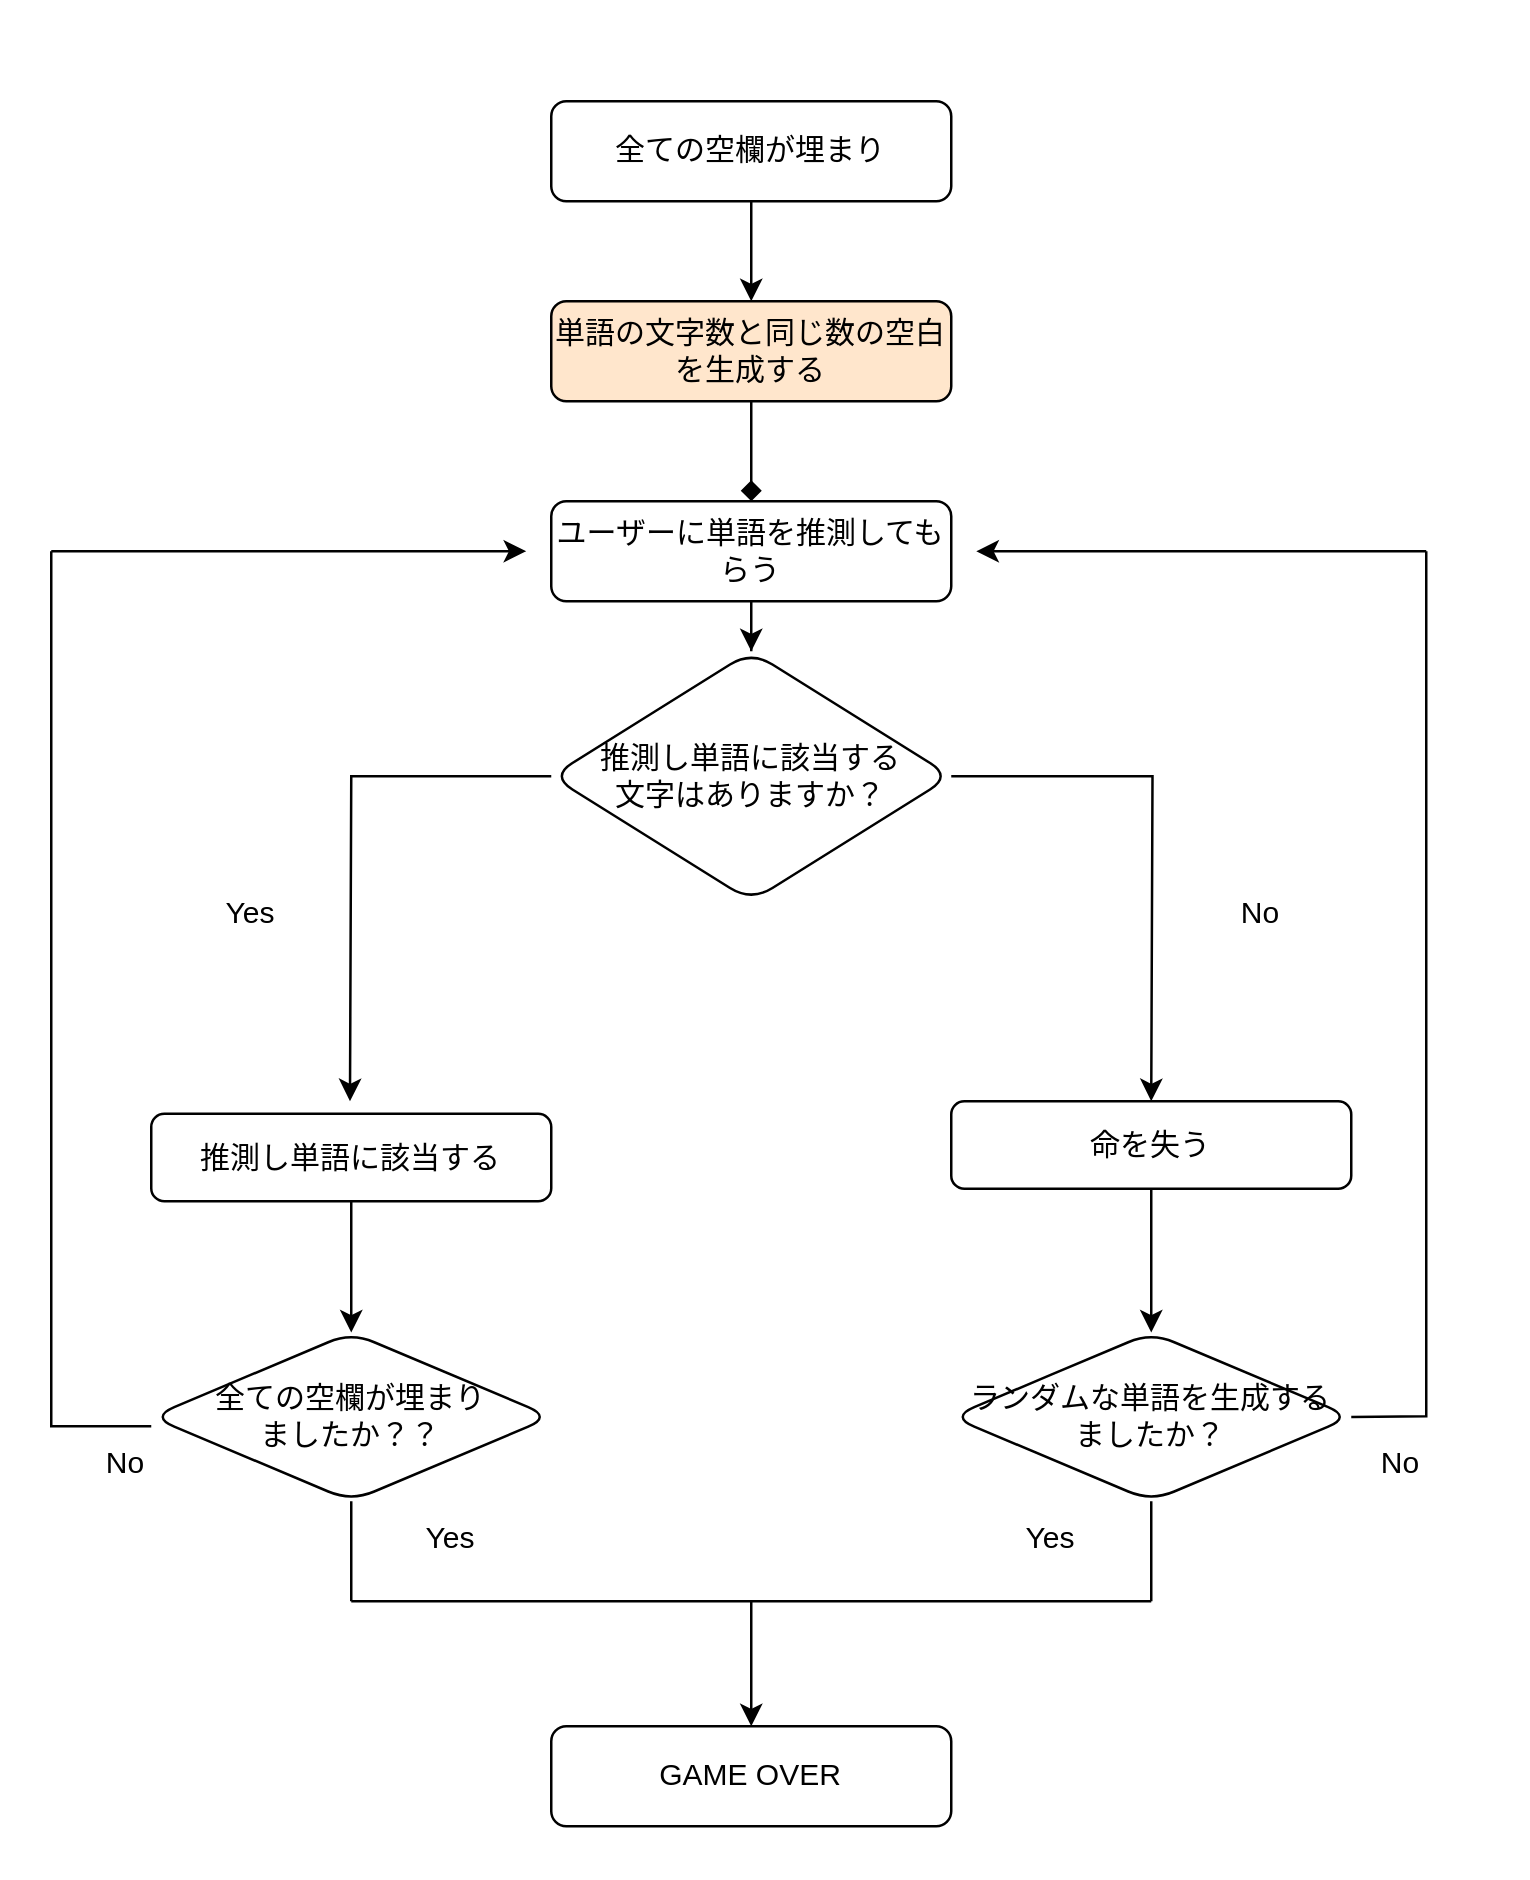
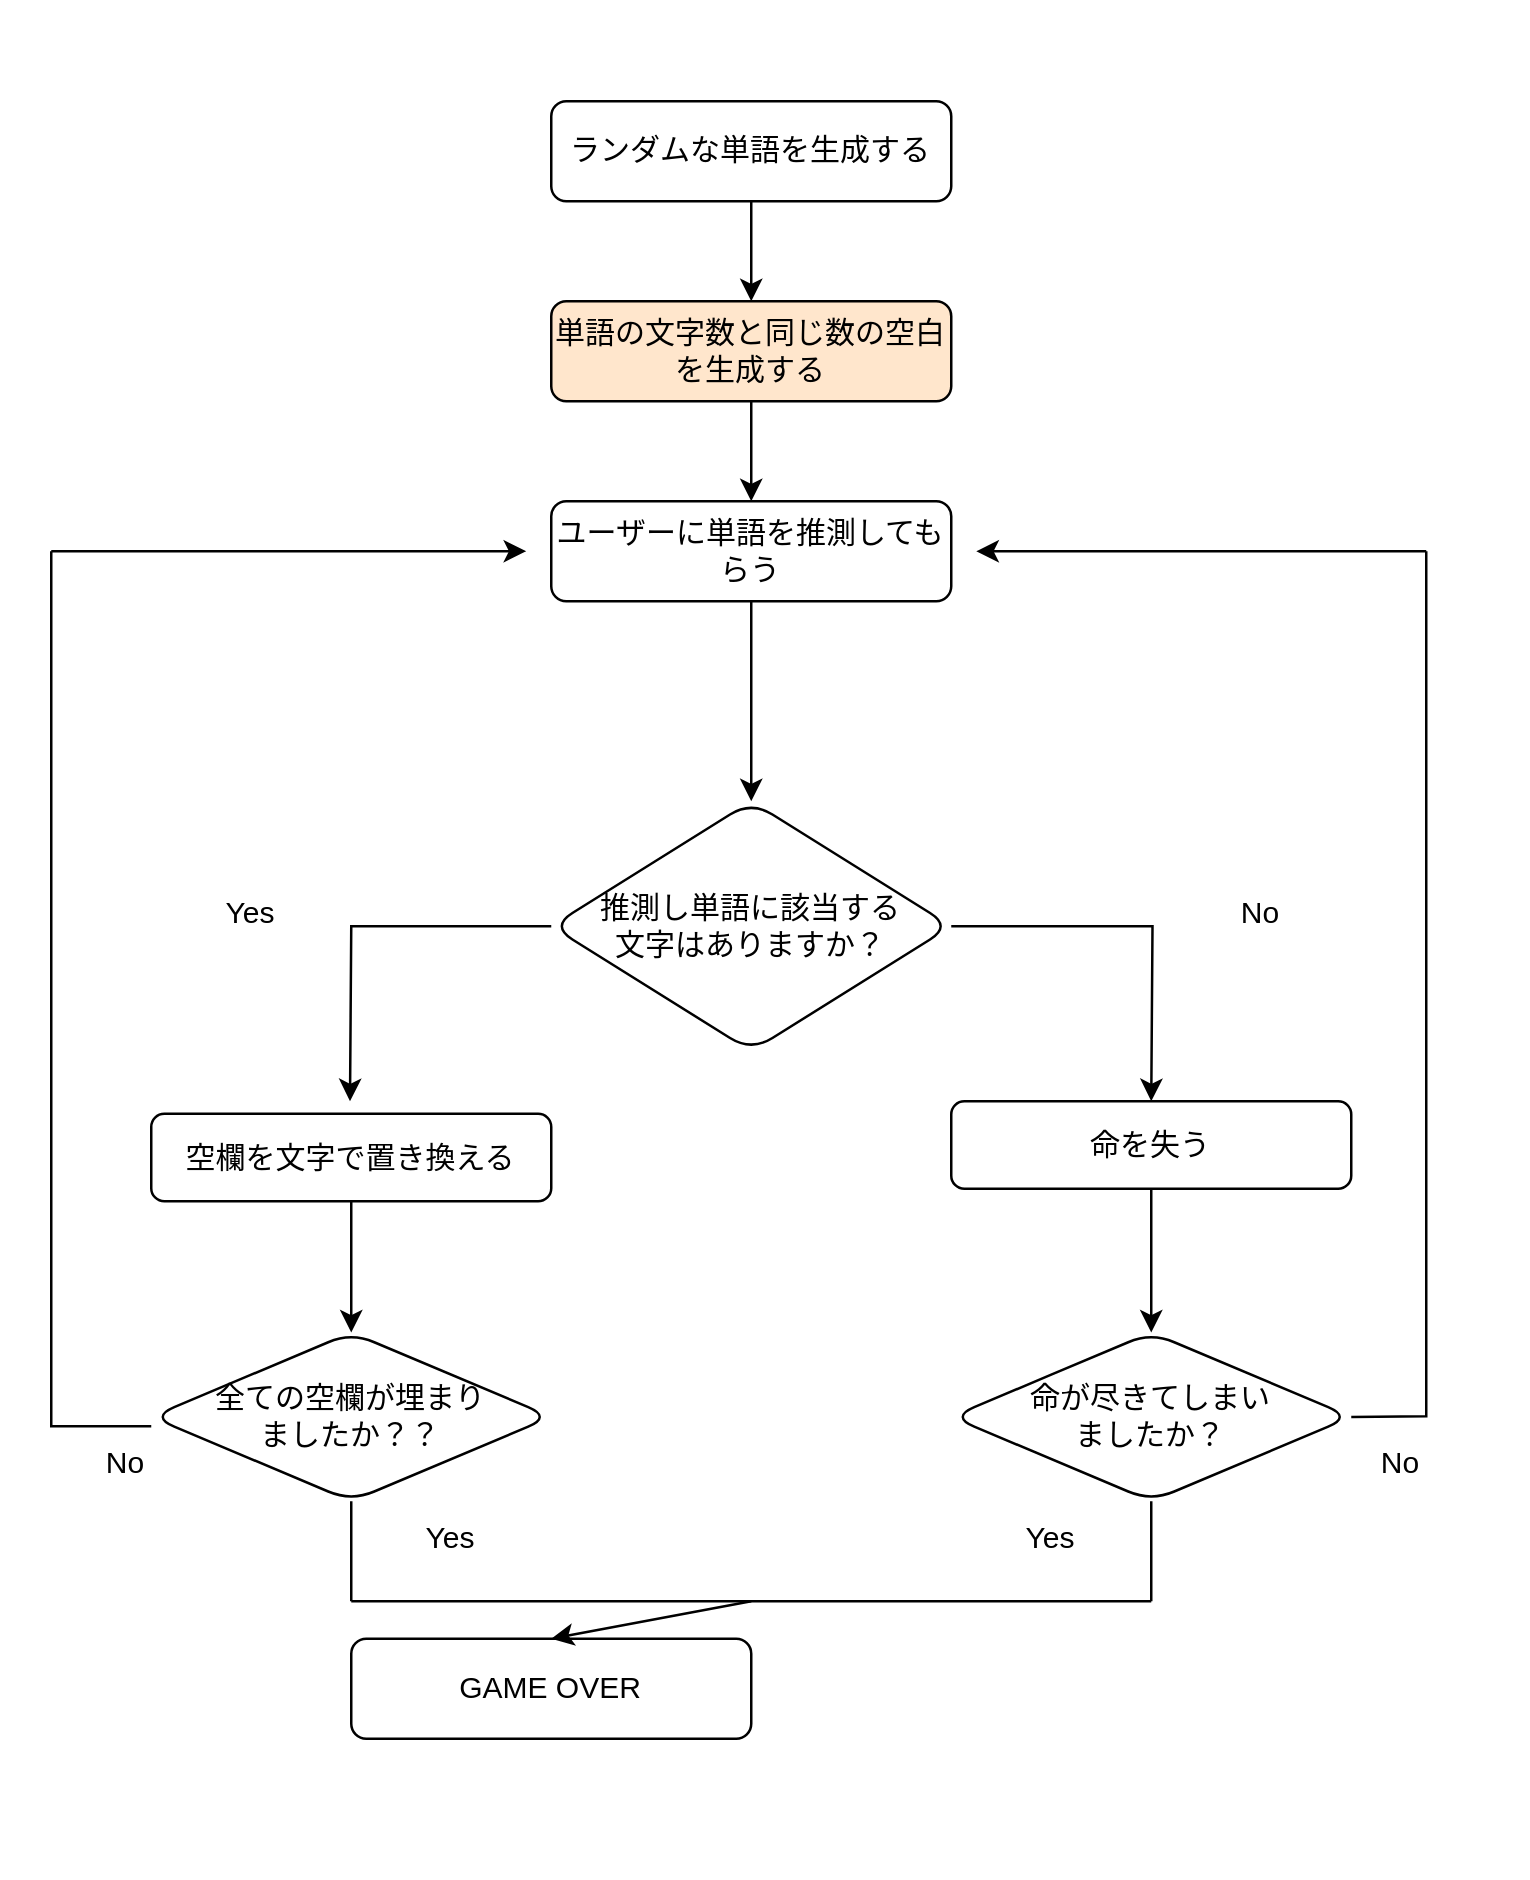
- <mxCell id="5" value="全ての空欄が埋まり" style="rounded=1;whiteSpace=wrap;html=1;" vertex="1" parent="1"><mxGeometry x="220" y="40" width="160" height="40" as="geometry" /></mxCell>
+ <mxCell id="5" value="ランダムな単語を生成する" style="rounded=1;whiteSpace=wrap;html=1;" vertex="1" parent="1"><mxGeometry x="220" y="40" width="160" height="40" as="geometry" /></mxCell>
- <mxCell id="6" value="" style="edgeStyle=orthogonalEdgeStyle;rounded=0;orthogonalLoop=1;jettySize=auto;html=1;endArrow=diamond;" edge="1" parent="1" source="7" target="9"><mxGeometry relative="1" as="geometry" /></mxCell>
+ <mxCell id="6" value="" style="edgeStyle=orthogonalEdgeStyle;rounded=0;orthogonalLoop=1;jettySize=auto;html=1;" edge="1" parent="1" source="7" target="9"><mxGeometry relative="1" as="geometry" /></mxCell>
- <mxCell id="11" value="推測し単語に該当する&lt;div&gt;文字はありますか？&lt;/div&gt;" style="rhombus;whiteSpace=wrap;html=1;rounded=1;" vertex="1" parent="1"><mxGeometry x="220" y="260" width="160" height="100" as="geometry" /></mxCell>
+ <mxCell id="11" value="推測し単語に該当する&lt;div&gt;文字はありますか？&lt;/div&gt;" style="rhombus;whiteSpace=wrap;html=1;rounded=1;" vertex="1" parent="1"><mxGeometry x="220" y="320" width="160" height="100" as="geometry" /></mxCell>
- <mxCell id="16" value="推測し単語に該当する" style="rounded=1;whiteSpace=wrap;html=1;" vertex="1" parent="1"><mxGeometry x="60" y="445" width="160" height="35" as="geometry" /></mxCell>
+ <mxCell id="16" value="空欄を文字で置き換える" style="rounded=1;whiteSpace=wrap;html=1;" vertex="1" parent="1"><mxGeometry x="60" y="445" width="160" height="35" as="geometry" /></mxCell>
- <mxCell id="20" value="ランダムな単語を生成する&lt;div&gt;ましたか？&lt;/div&gt;" style="rhombus;whiteSpace=wrap;html=1;rounded=1;" vertex="1" parent="1"><mxGeometry x="380" y="532.5" width="160" height="67.5" as="geometry" /></mxCell>
+ <mxCell id="20" value="命が尽きてしまい&lt;div&gt;ましたか？&lt;/div&gt;" style="rhombus;whiteSpace=wrap;html=1;rounded=1;" vertex="1" parent="1"><mxGeometry x="380" y="532.5" width="160" height="67.5" as="geometry" /></mxCell>
- <mxCell id="27" value="GAME OVER" style="rounded=1;whiteSpace=wrap;html=1;" vertex="1" parent="1"><mxGeometry x="220" y="690" width="160" height="40" as="geometry" /></mxCell>
+ <mxCell id="27" value="GAME OVER" style="rounded=1;whiteSpace=wrap;html=1;" vertex="1" parent="1"><mxGeometry x="140" y="655" width="160" height="40" as="geometry" /></mxCell>
